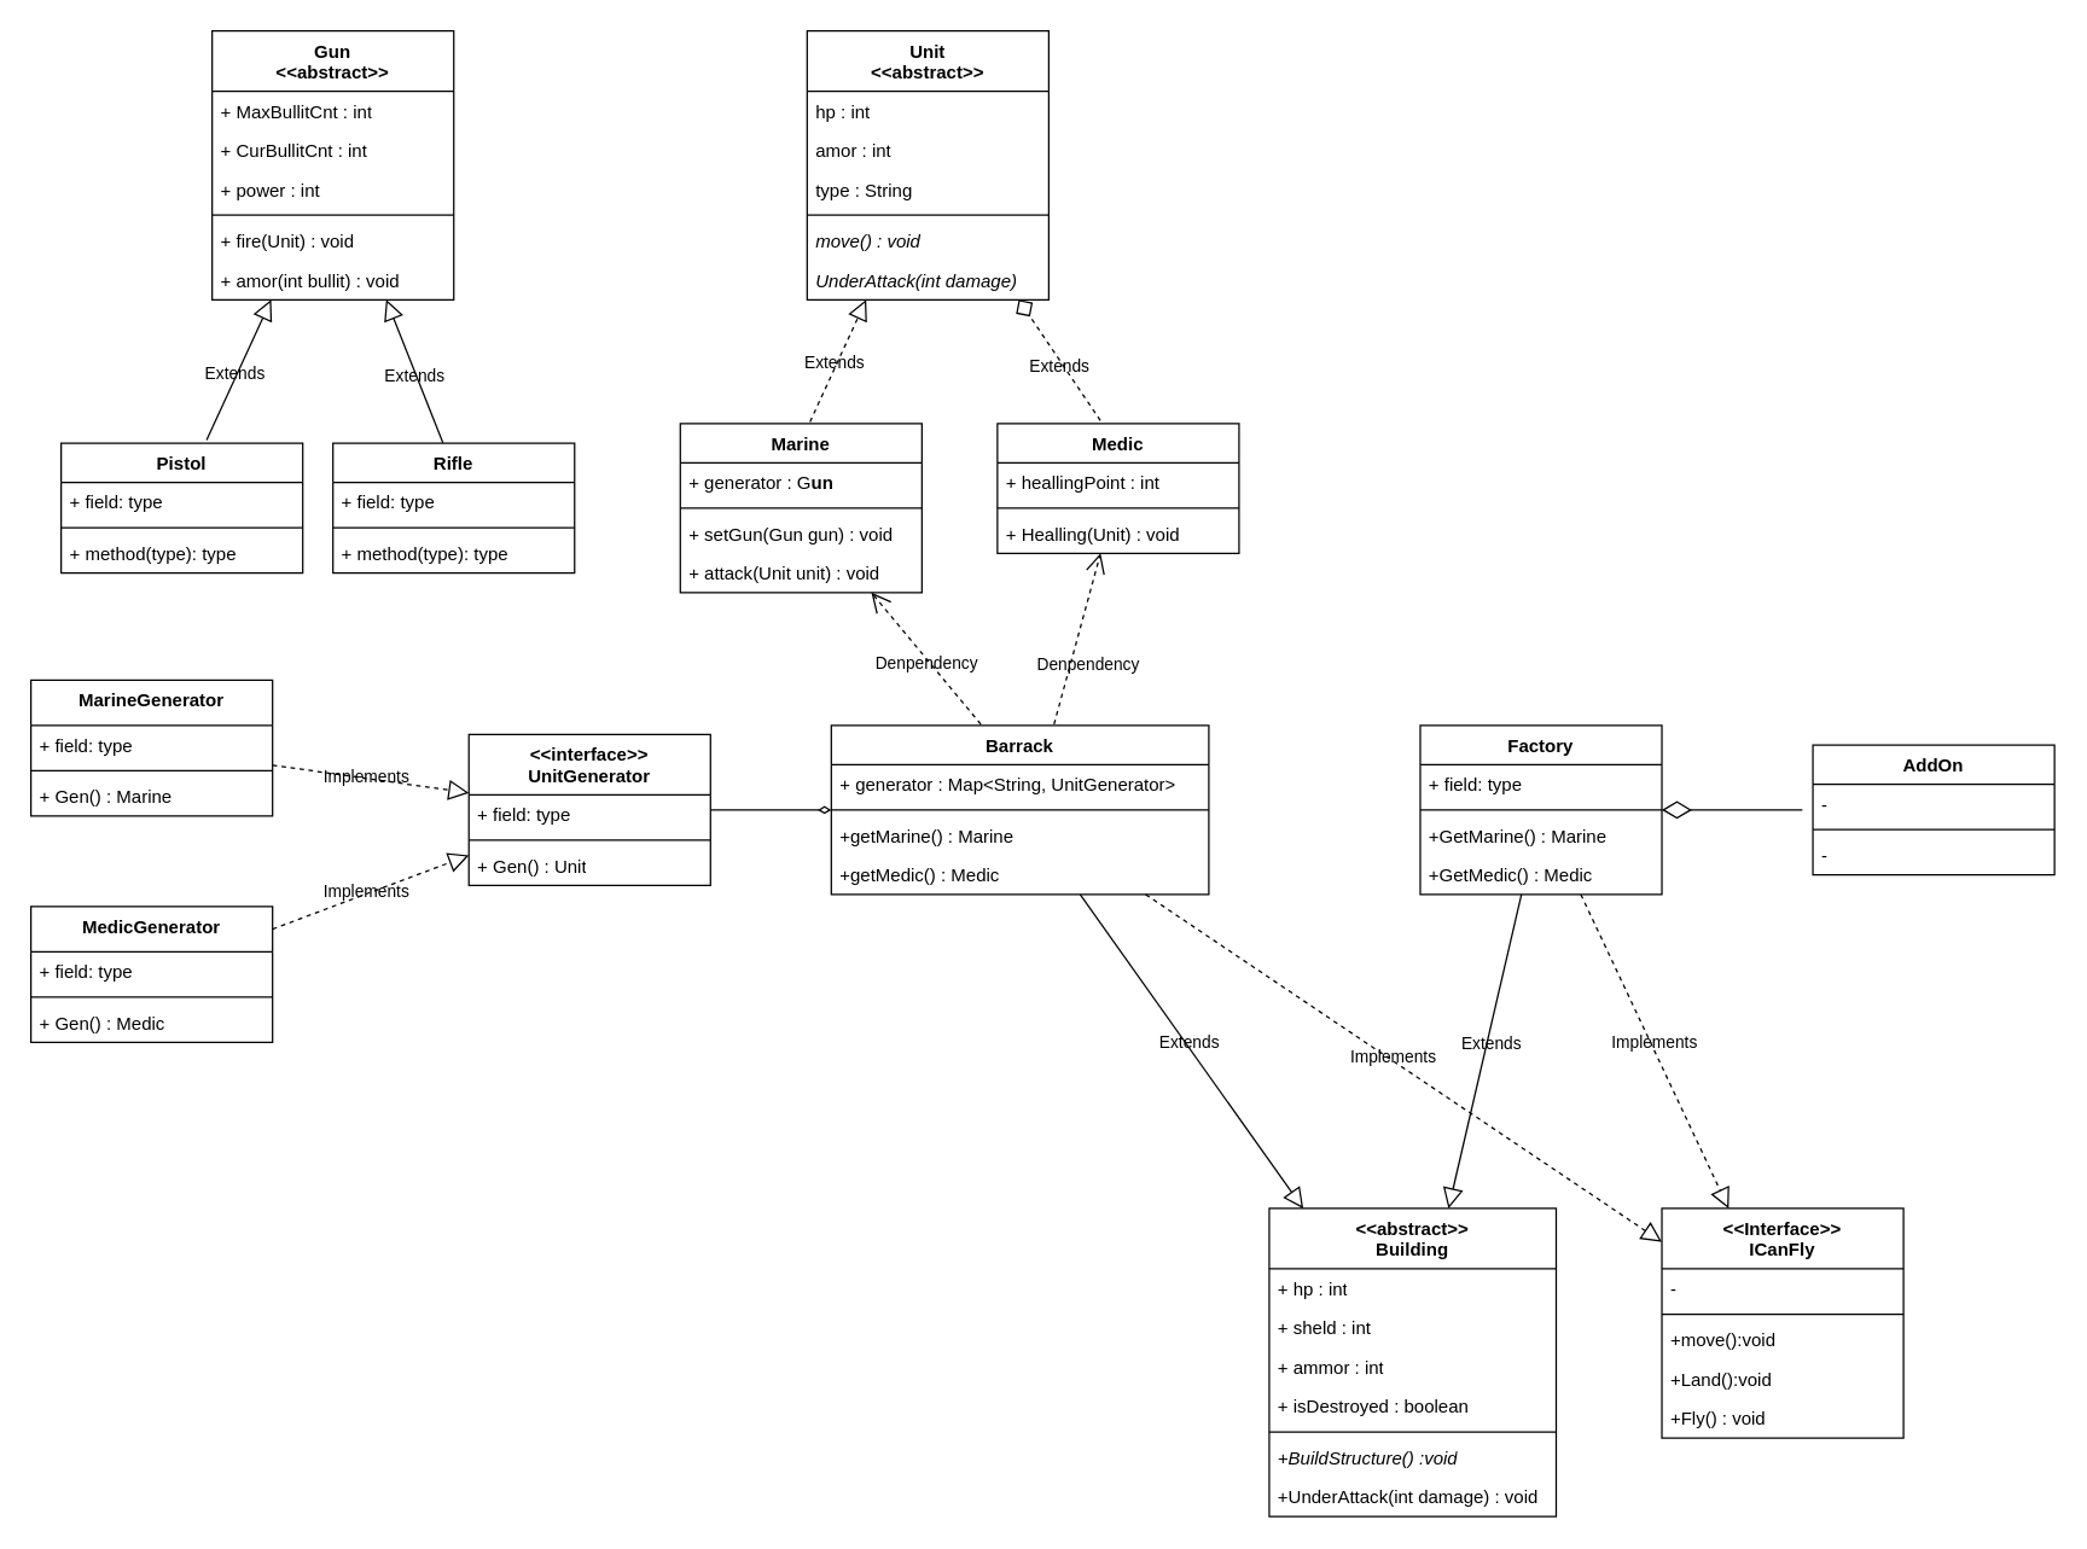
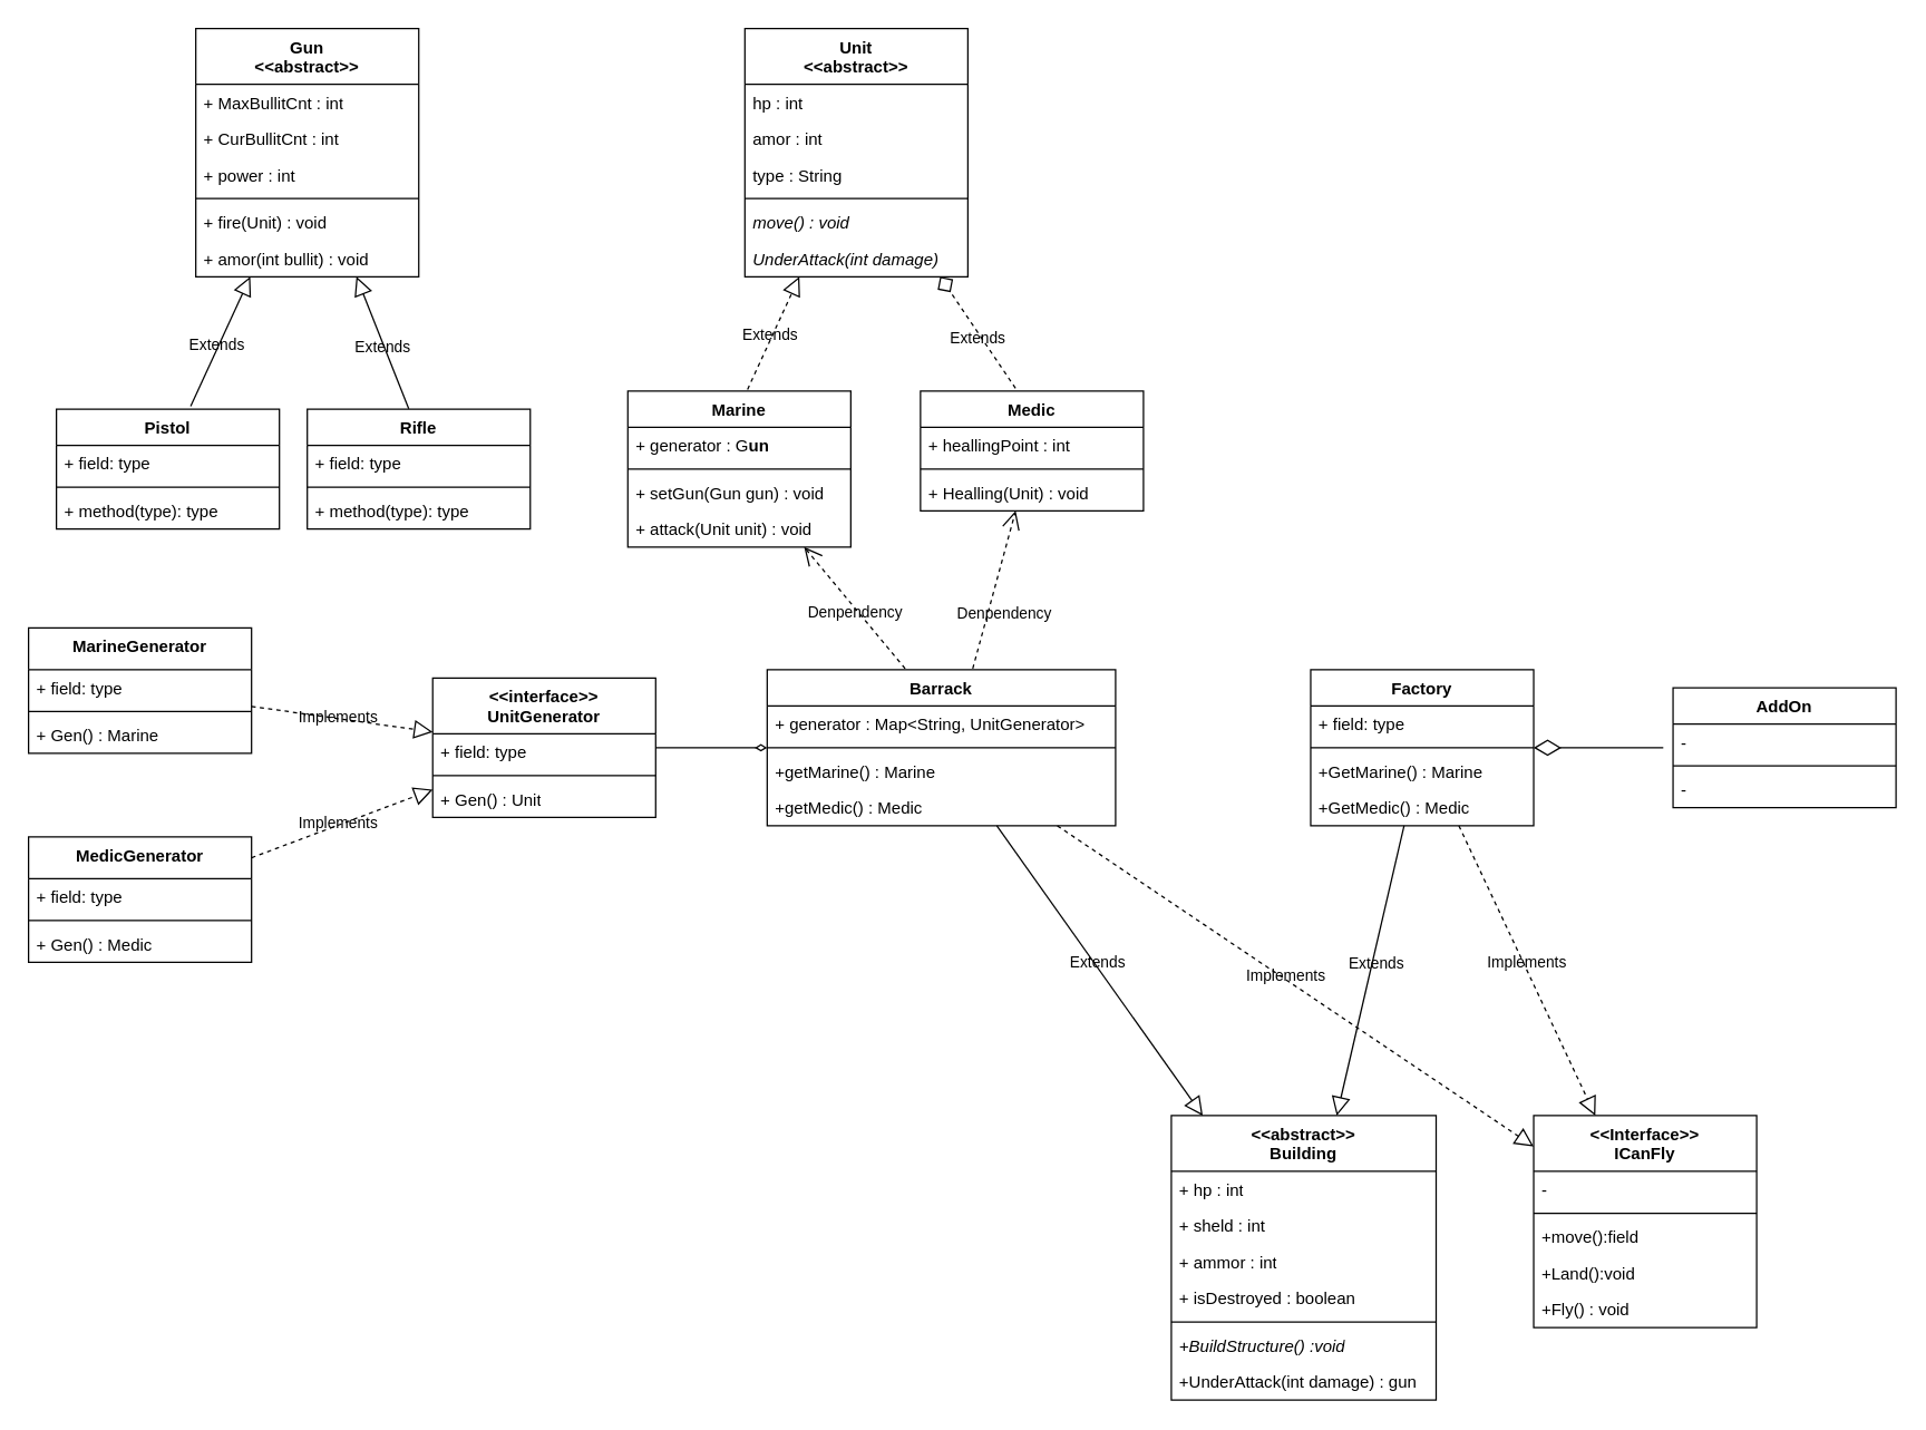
- <mxCell id="84" value="+move():void" style="text;strokeColor=none;fillColor=none;align=left;verticalAlign=top;spacingLeft=4;spacingRight=4;overflow=hidden;rotatable=0;points=[[0,0.5],[1,0.5]];portConstraint=eastwest;whiteSpace=wrap;html=1;labelBackgroundColor=none;" parent="81" vertex="1"><mxGeometry y="74" width="160" height="26" as="geometry" /></mxCell>
+ <mxCell id="84" value="+move():field" style="text;strokeColor=none;fillColor=none;align=left;verticalAlign=top;spacingLeft=4;spacingRight=4;overflow=hidden;rotatable=0;points=[[0,0.5],[1,0.5]];portConstraint=eastwest;whiteSpace=wrap;html=1;labelBackgroundColor=none;" parent="81" vertex="1"><mxGeometry y="74" width="160" height="26" as="geometry" /></mxCell>
- <mxCell id="78" value="+UnderAttack(int damage) : void" style="text;strokeColor=none;fillColor=none;align=left;verticalAlign=top;spacingLeft=4;spacingRight=4;overflow=hidden;rotatable=0;points=[[0,0.5],[1,0.5]];portConstraint=eastwest;whiteSpace=wrap;html=1;labelBackgroundColor=none;" parent="71" vertex="1"><mxGeometry y="178" width="190" height="26" as="geometry" /></mxCell>
+ <mxCell id="78" value="+UnderAttack(int damage) : gun" style="text;strokeColor=none;fillColor=none;align=left;verticalAlign=top;spacingLeft=4;spacingRight=4;overflow=hidden;rotatable=0;points=[[0,0.5],[1,0.5]];portConstraint=eastwest;whiteSpace=wrap;html=1;labelBackgroundColor=none;" parent="71" vertex="1"><mxGeometry y="178" width="190" height="26" as="geometry" /></mxCell>
